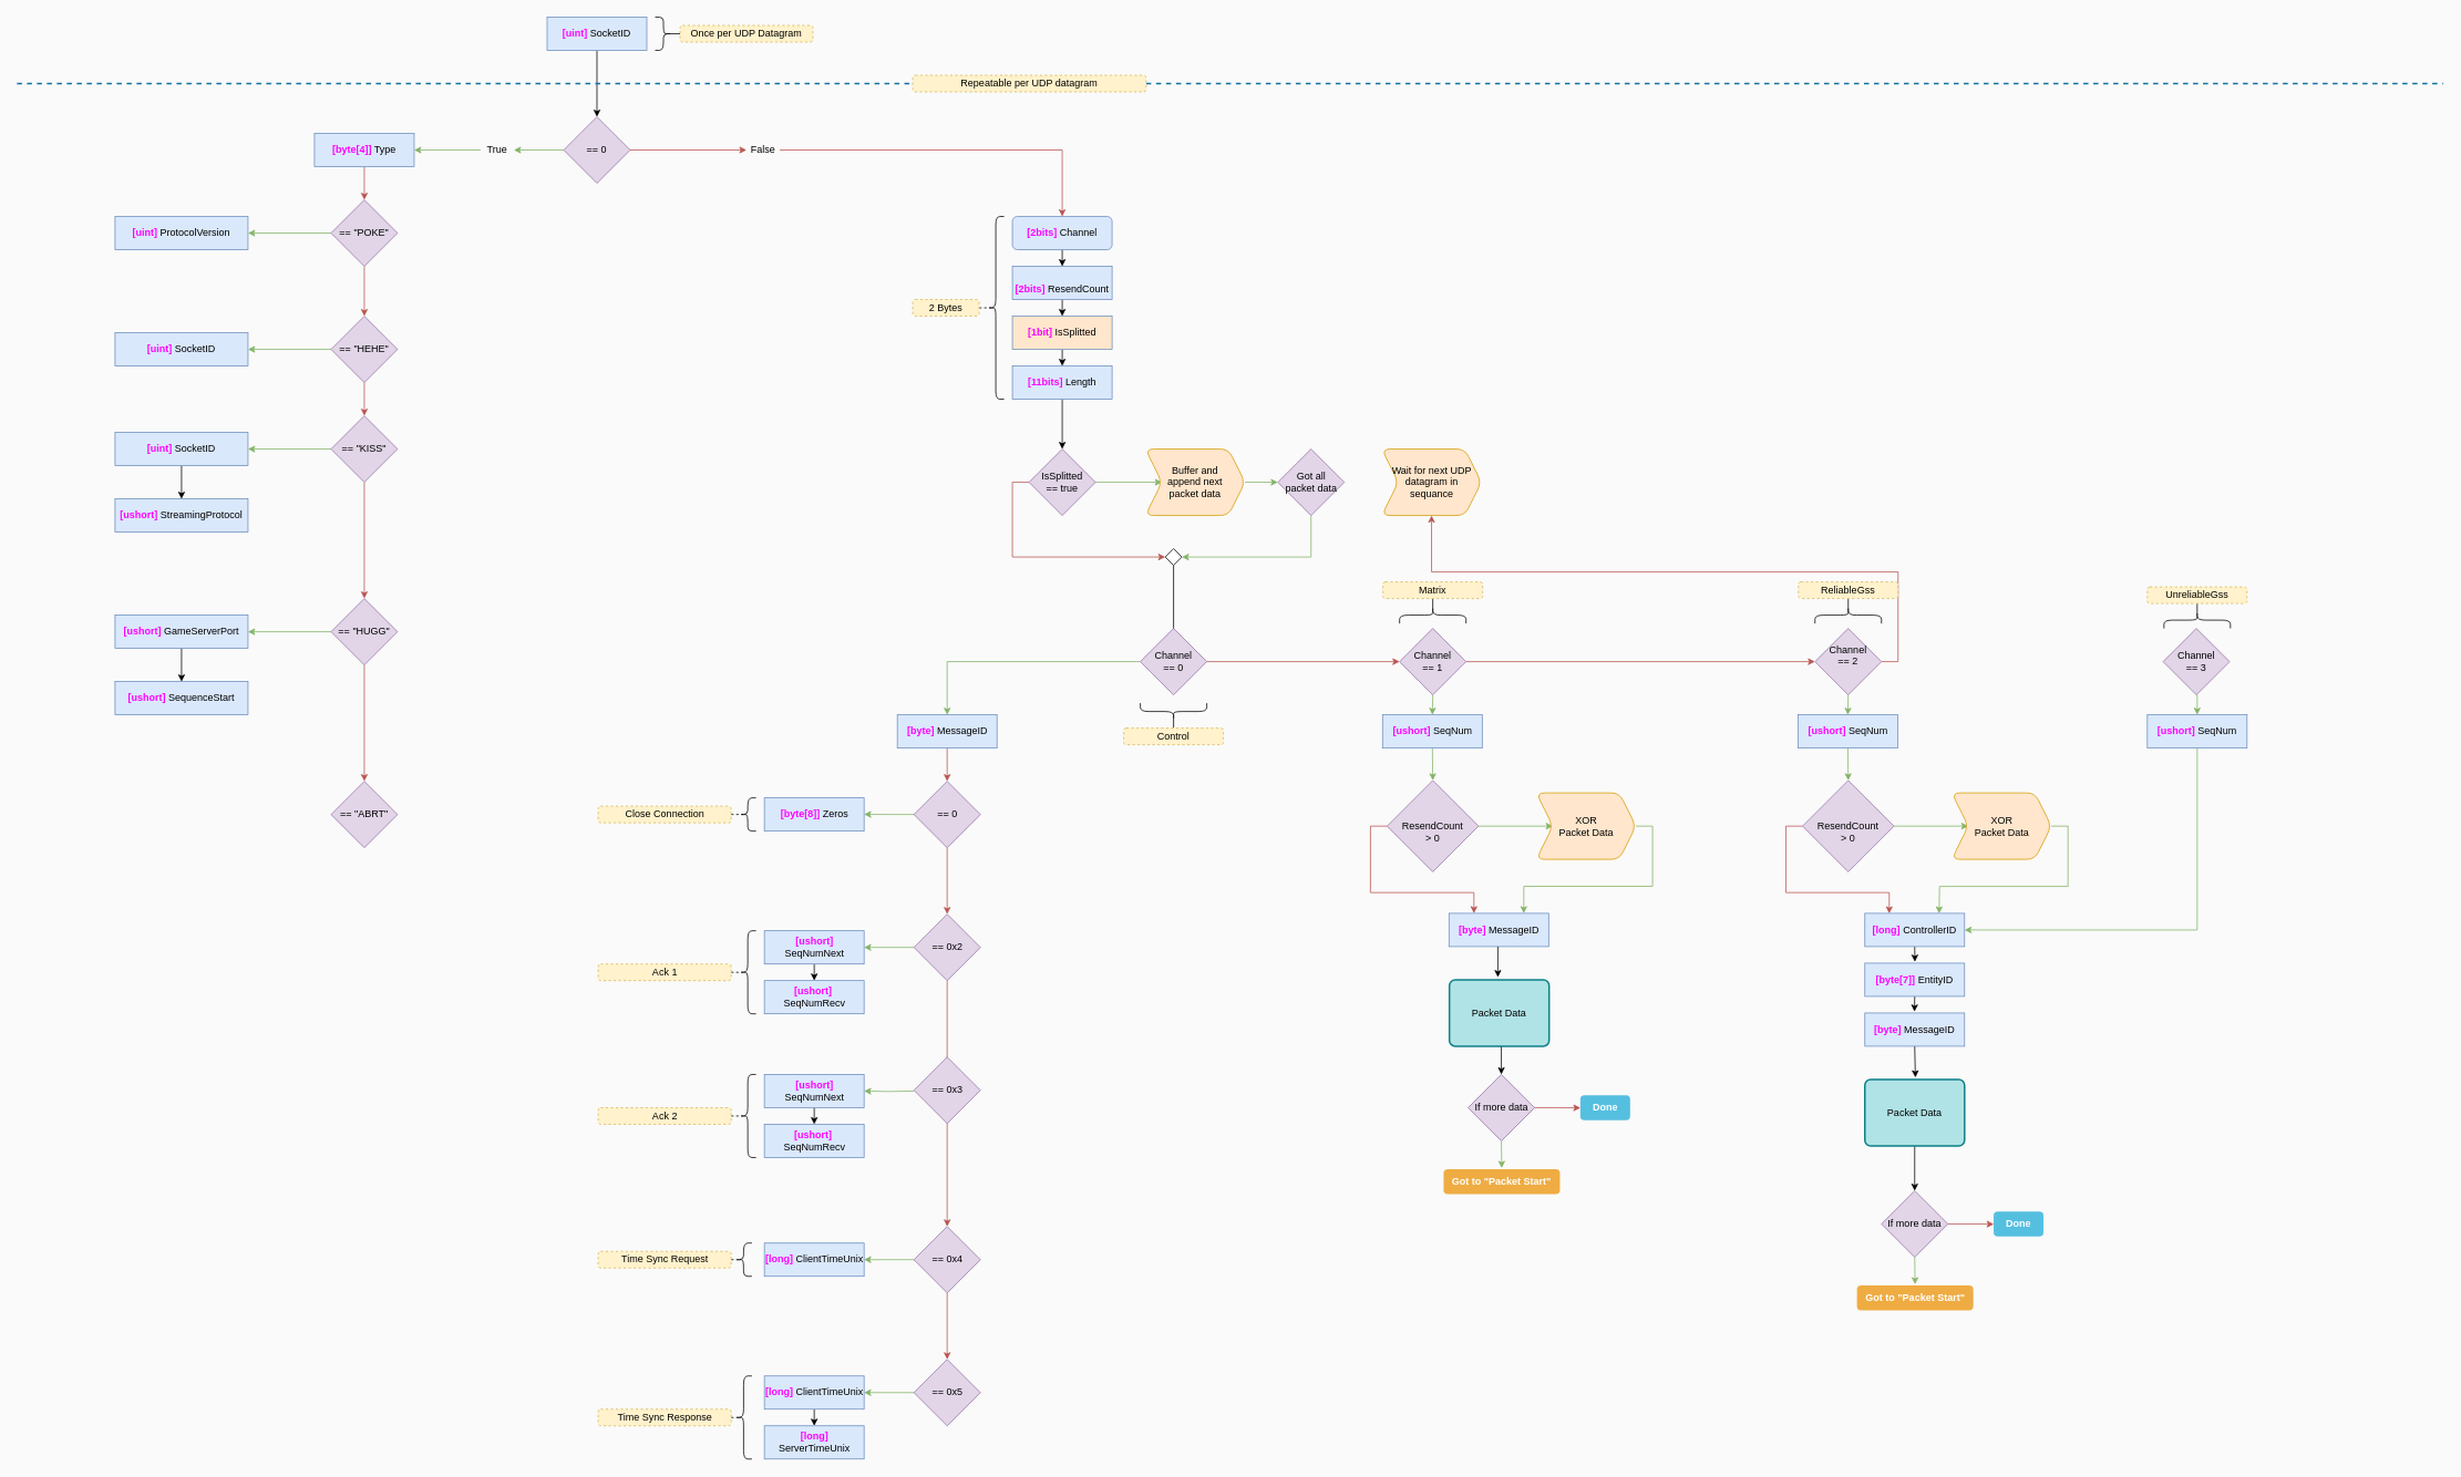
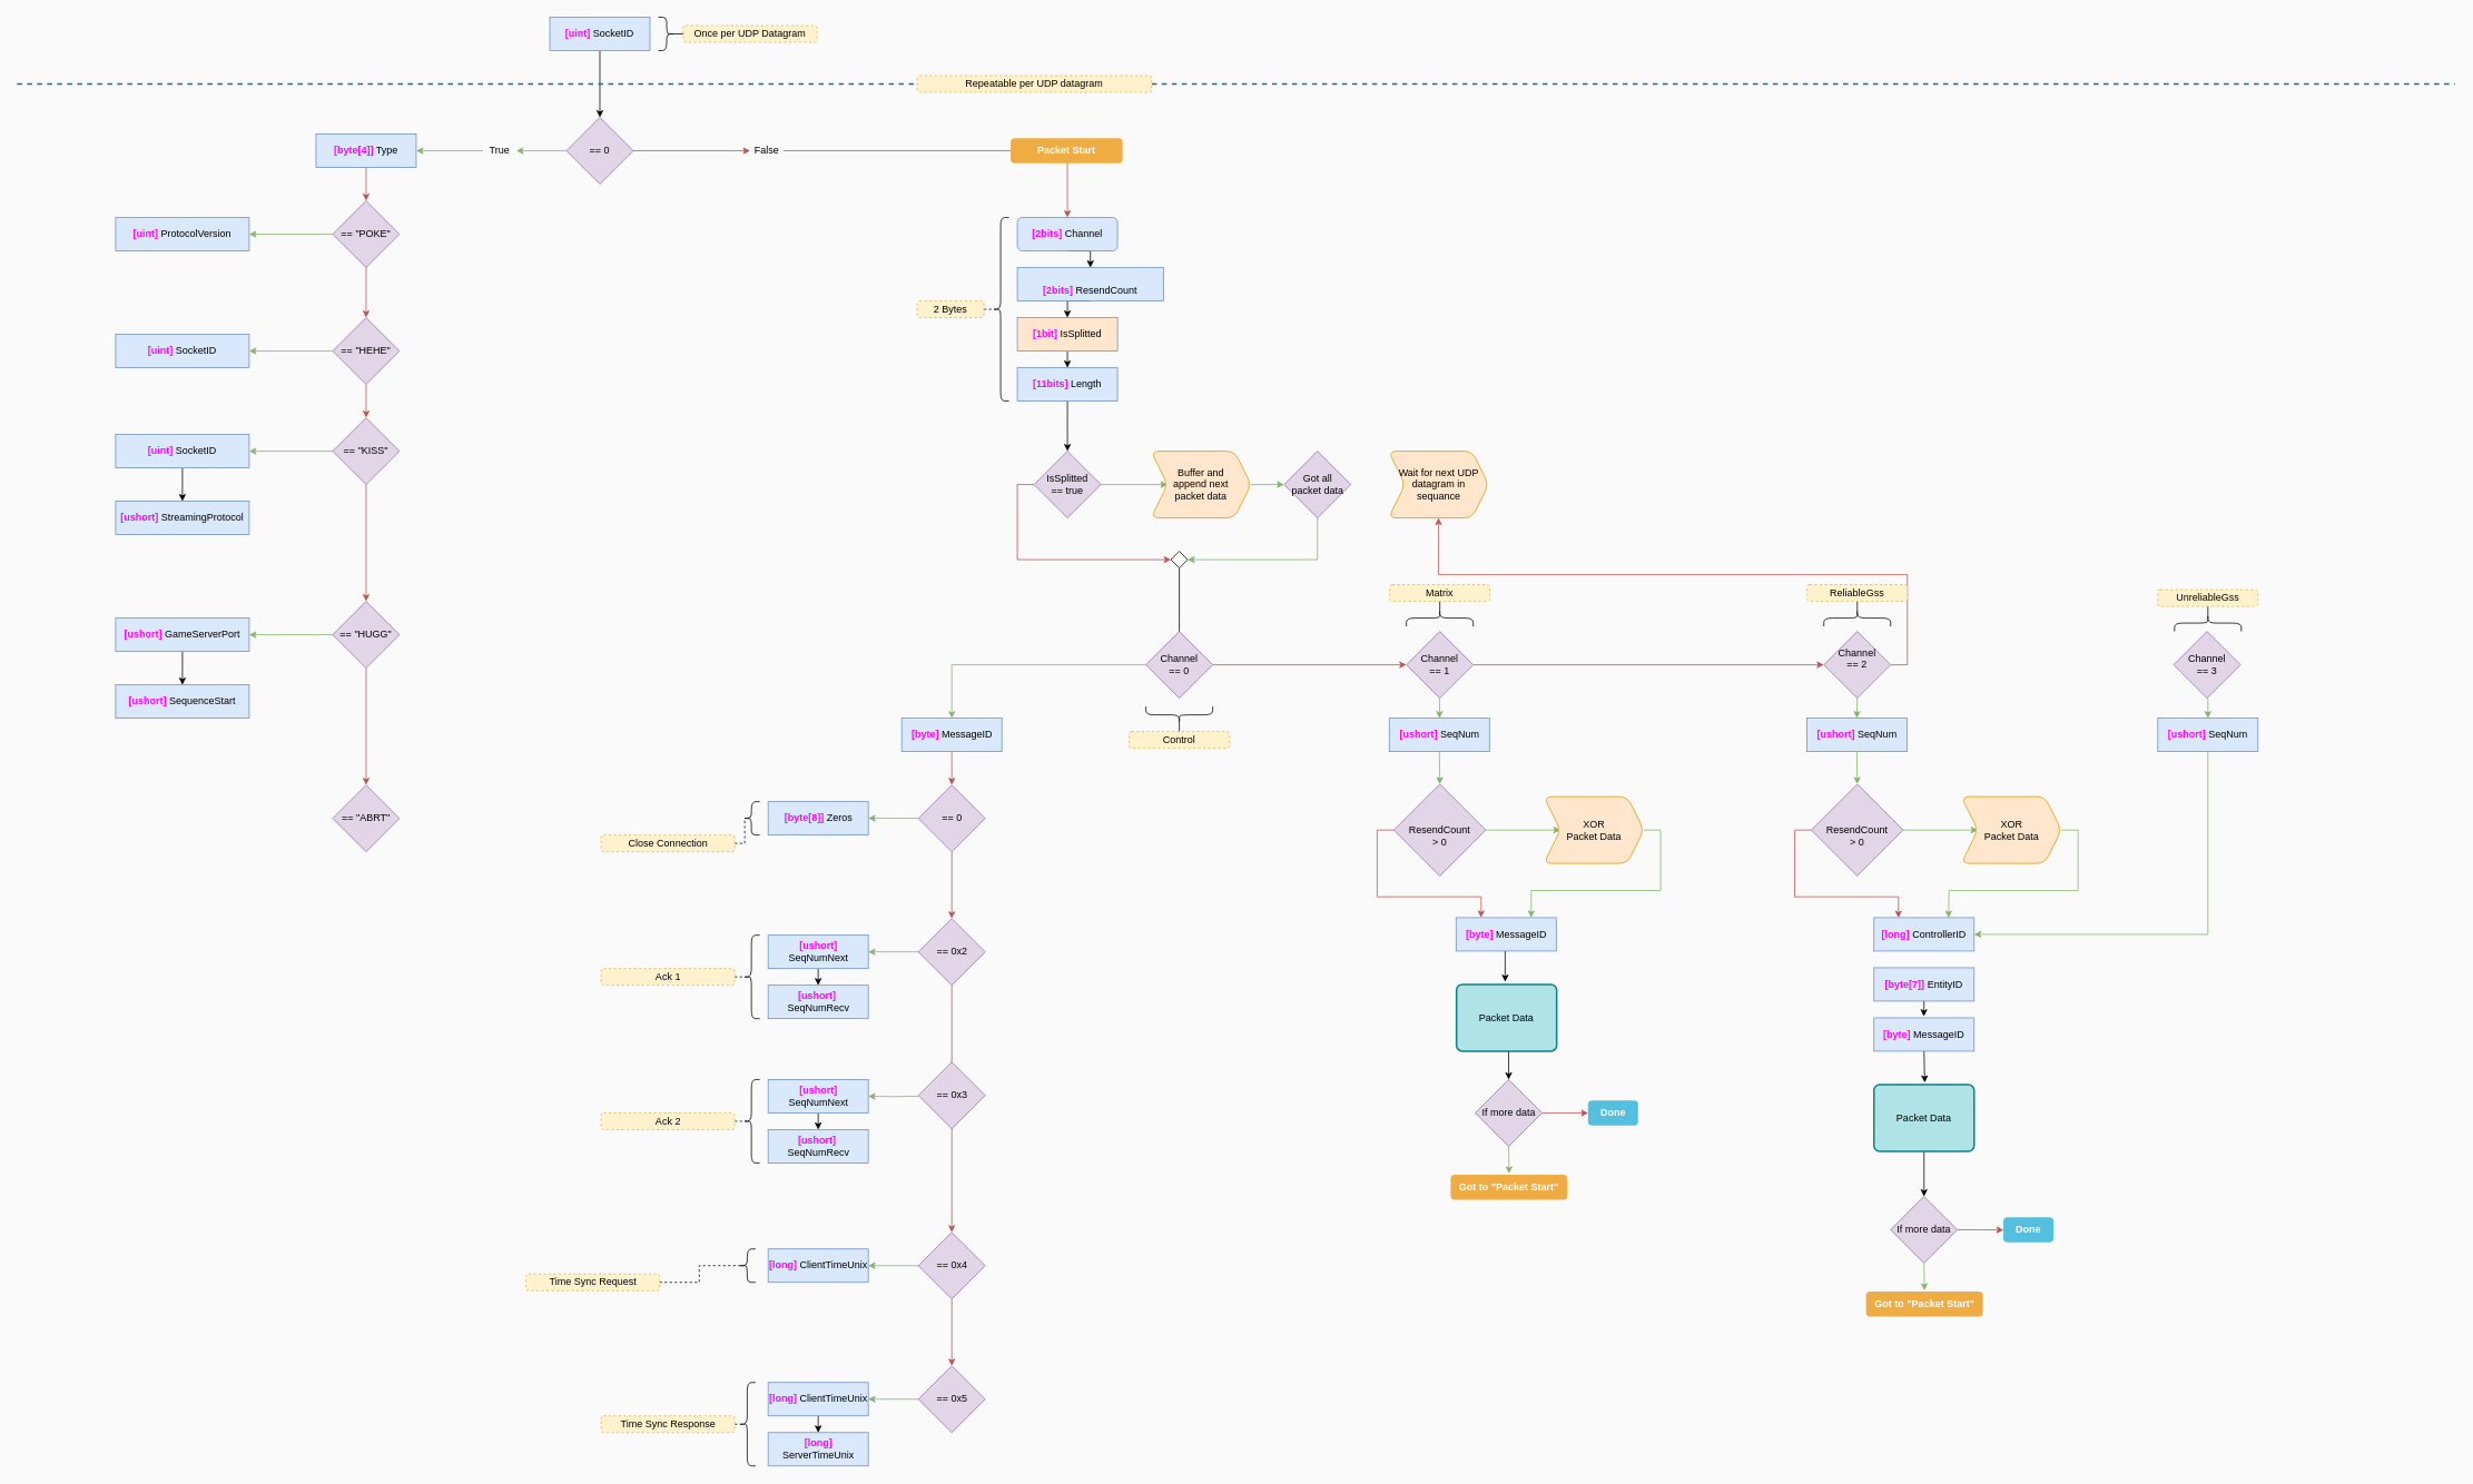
+ <mxCell id="108" value="Packet Start" style="html=1;shadow=0;dashed=0;shape=mxgraph.bootstrap.rrect;align=center;rSize=5;strokeColor=none;fillColor=#EFAC43;fontColor=#ffffff;fontStyle=1;whiteSpace=wrap;rounded=1;glass=0;comic=0;" parent="1" vertex="1"><mxGeometry x="1210" y="165" width="134" height="30" as="geometry" /></mxCell>
- <mxCell id="33" value="&lt;div align=&quot;center&quot;&gt;&lt;b&gt;&lt;font color=&quot;#FF00FF&quot;&gt;&lt;br&gt;&lt;/font&gt;&lt;/b&gt;&lt;/div&gt;&lt;div align=&quot;center&quot;&gt;&lt;b&gt;&lt;font color=&quot;#FF00FF&quot;&gt;[2bits]&lt;/font&gt;&lt;/b&gt; ResendCount&lt;/div&gt;" style="rounded=0;whiteSpace=wrap;html=1;fillColor=#dae8fc;strokeColor=#6c8ebf;" parent="1" vertex="1"><mxGeometry x="1218" y="320" width="120" height="40" as="geometry" /></mxCell>
+ <mxCell id="33" value="&lt;div align=&quot;center&quot;&gt;&lt;b&gt;&lt;font color=&quot;#FF00FF&quot;&gt;&lt;br&gt;&lt;/font&gt;&lt;/b&gt;&lt;/div&gt;&lt;div align=&quot;center&quot;&gt;&lt;b&gt;&lt;font color=&quot;#FF00FF&quot;&gt;[2bits]&lt;/font&gt;&lt;/b&gt; ResendCount&lt;/div&gt;" style="rounded=0;whiteSpace=wrap;html=1;fillColor=#dae8fc;strokeColor=#6c8ebf;" parent="1" vertex="1"><mxGeometry x="1218" y="320" width="175" height="40" as="geometry" /></mxCell>
- <mxCell id="90" value="Close Connection" style="text;html=1;strokeColor=#d6b656;fillColor=#fff2cc;align=center;verticalAlign=middle;whiteSpace=wrap;rounded=1;glass=0;comic=0;shadow=0;dashed=1;" parent="1" vertex="1"><mxGeometry x="719.5" y="970" width="160" height="20" as="geometry" /></mxCell>
+ <mxCell id="90" value="Close Connection" style="text;html=1;strokeColor=#d6b656;fillColor=#fff2cc;align=center;verticalAlign=middle;whiteSpace=wrap;rounded=1;glass=0;comic=0;shadow=0;dashed=1;" parent="1" vertex="1"><mxGeometry x="719.5" y="1000" width="160" height="20" as="geometry" /></mxCell>
- <mxCell id="135" style="edgeStyle=orthogonalEdgeStyle;rounded=0;orthogonalLoop=1;jettySize=auto;html=1;exitX=0.5;exitY=1;exitDx=0;exitDy=0;entryX=0.502;entryY=-0.042;entryDx=0;entryDy=0;entryPerimeter=0;endArrow=classic;endFill=1;" parent="1" source="136" target="138" edge="1"><mxGeometry relative="1" as="geometry" /></mxCell>
- <mxCell id="96" value="Time Sync Request" style="text;html=1;strokeColor=#d6b656;fillColor=#fff2cc;align=center;verticalAlign=middle;whiteSpace=wrap;rounded=1;glass=0;comic=0;shadow=0;dashed=1;" parent="1" vertex="1"><mxGeometry x="719.5" y="1506" width="160" height="20" as="geometry" /></mxCell>
+ <mxCell id="96" value="Time Sync Request" style="text;html=1;strokeColor=#d6b656;fillColor=#fff2cc;align=center;verticalAlign=middle;whiteSpace=wrap;rounded=1;glass=0;comic=0;shadow=0;dashed=1;" parent="1" vertex="1"><mxGeometry x="629.5" y="1526" width="160" height="20" as="geometry" /></mxCell>
